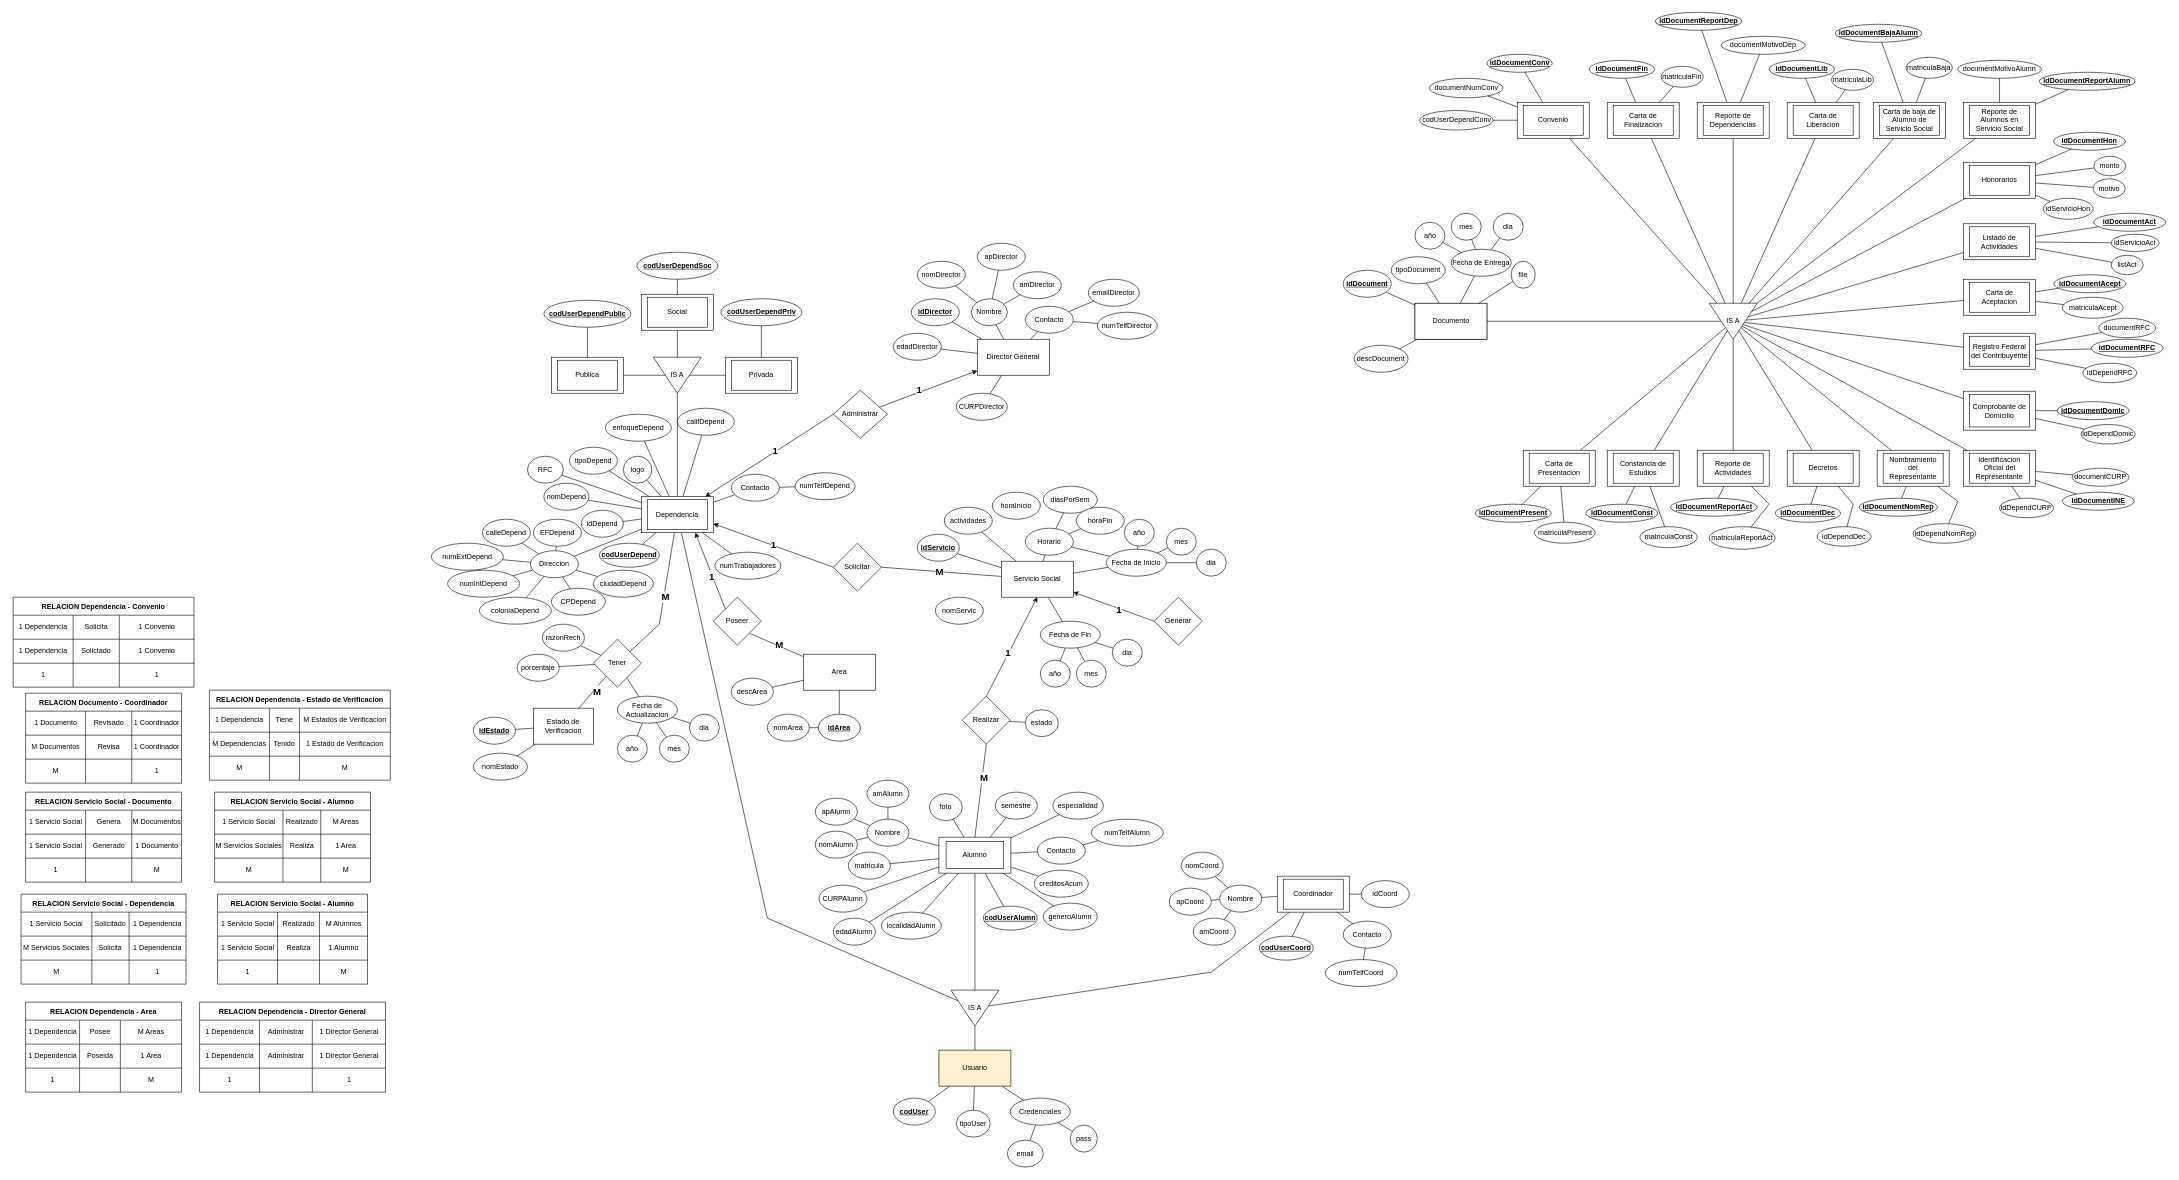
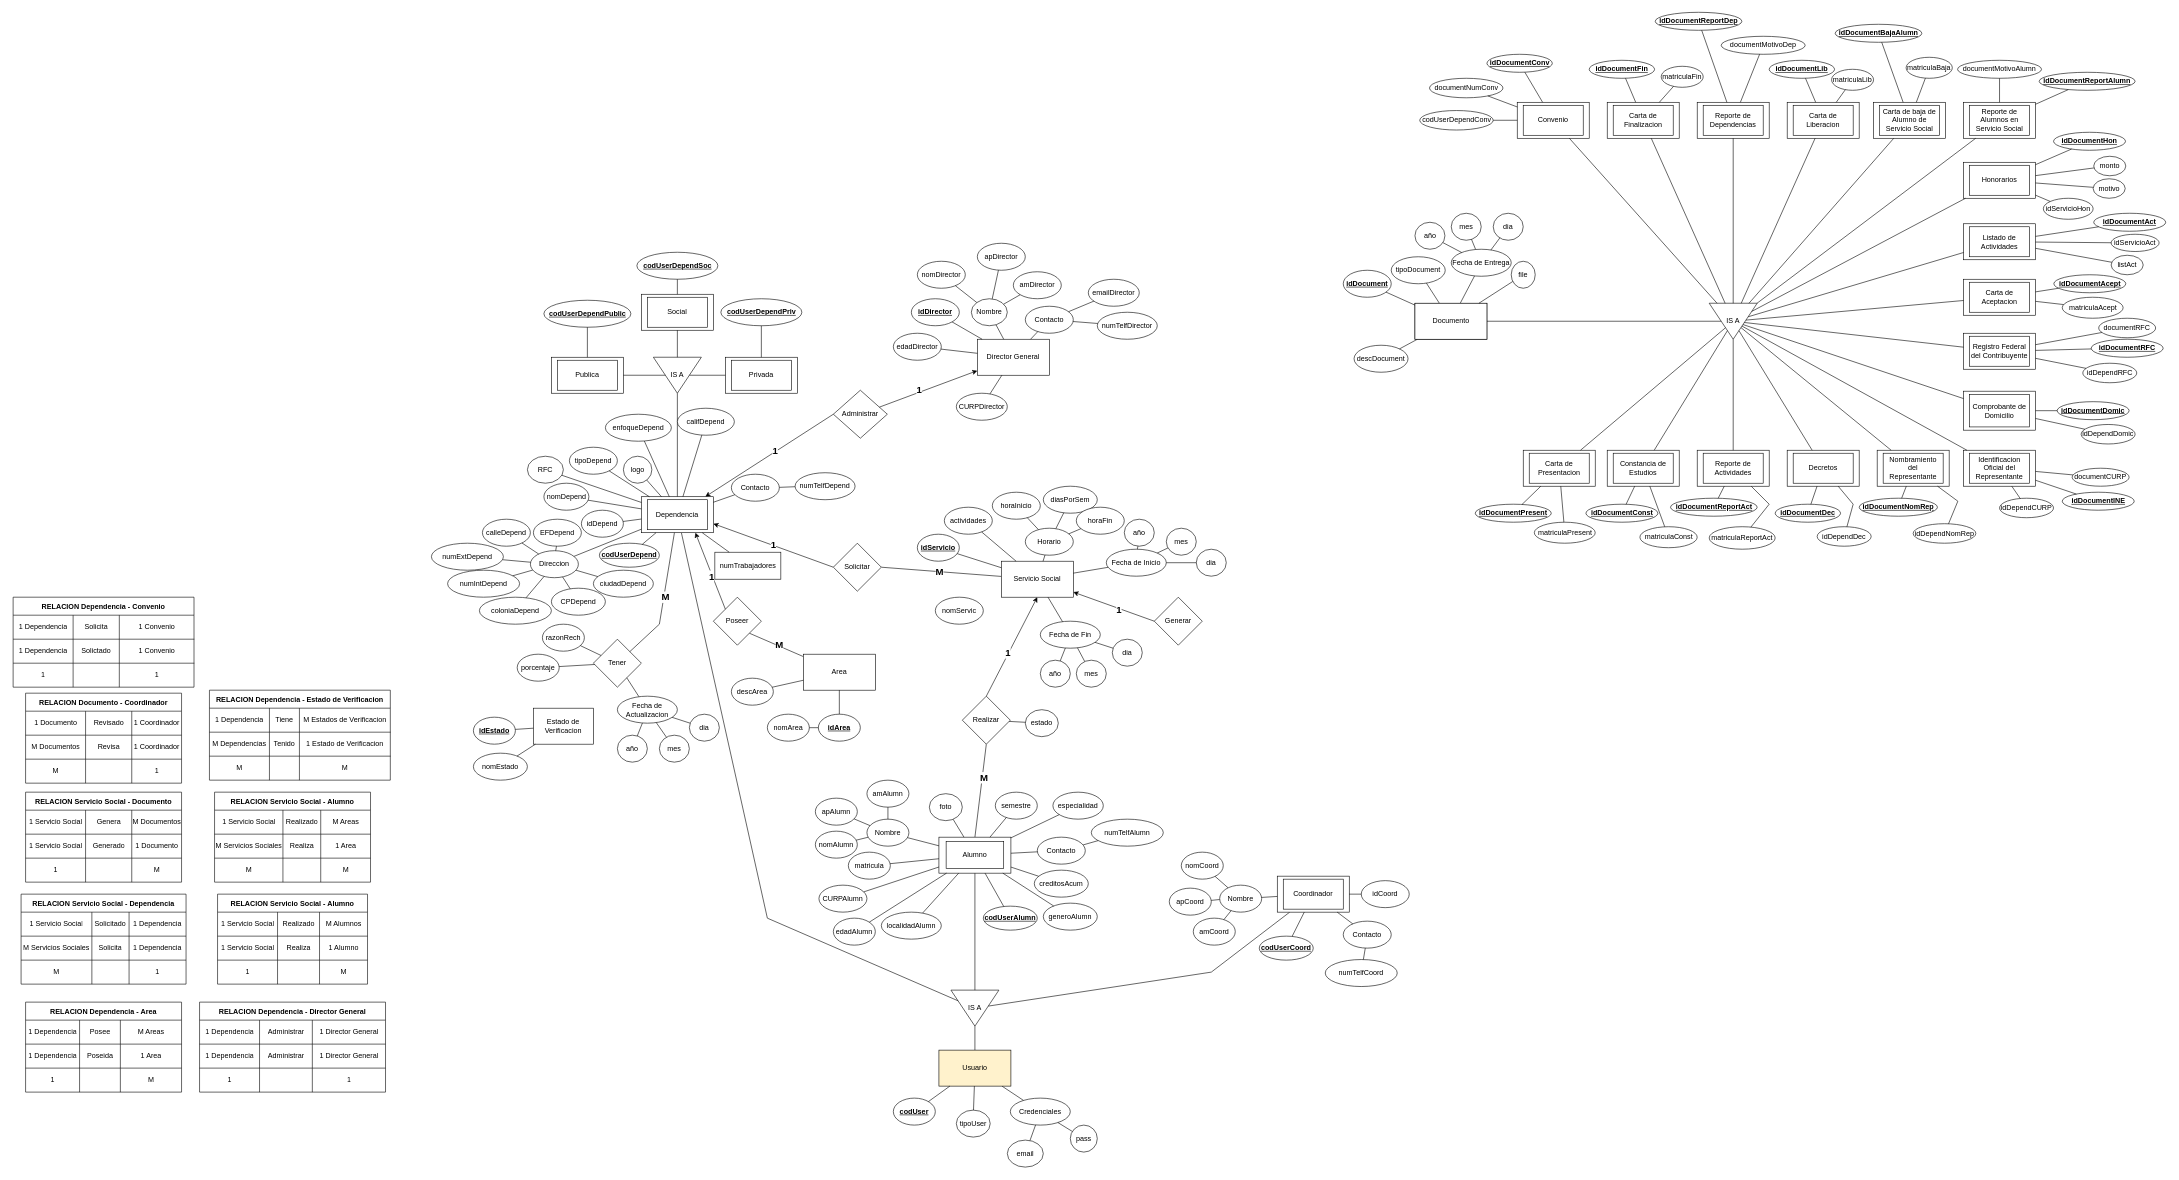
- <mxCell id="181" value="" style="endArrow=none;html=1;rounded=0;" parent="158" source="177" target="163" edge="1"><mxGeometry width="50" height="50" relative="1" as="geometry"><mxPoint x="182" y="338" as="sourcePoint" /><mxPoint x="203" y="362" as="targetPoint" /></mxGeometry></mxCell>
+ <mxCell id="181" value="" style="endArrow=none;html=1;rounded=0;" parent="158" source="177" target="178" edge="1"><mxGeometry width="50" height="50" relative="1" as="geometry"><mxPoint x="182" y="338" as="sourcePoint" /><mxPoint x="203" y="362" as="targetPoint" /></mxGeometry></mxCell>
- <mxCell id="235" value="numTrabajadores" style="ellipse;whiteSpace=wrap;html=1;" parent="189" vertex="1"><mxGeometry x="472.5" y="500" width="110" height="45" as="geometry" /></mxCell>
+ <mxCell id="235" value="numTrabajadores" style="whiteSpace=wrap;html=1;rounded=0;" parent="189" vertex="1"><mxGeometry x="472.5" y="500" width="110" height="45" as="geometry" /></mxCell>
- <mxCell id="326" value="" style="endArrow=none;html=1;rounded=0;" parent="1" source="309" target="310" edge="1"><mxGeometry width="50" height="50" relative="1" as="geometry"><mxPoint x="1268" y="1075" as="sourcePoint" /><mxPoint x="1358" y="1114" as="targetPoint" /></mxGeometry></mxCell>
- <mxCell id="327" value="M" style="edgeLabel;html=1;align=center;verticalAlign=middle;resizable=0;points=[];fontSize=16;fontStyle=1" parent="326" vertex="1" connectable="0"><mxGeometry x="0.374" y="2" relative="1" as="geometry"><mxPoint x="14" y="-13" as="offset" /></mxGeometry></mxCell>
